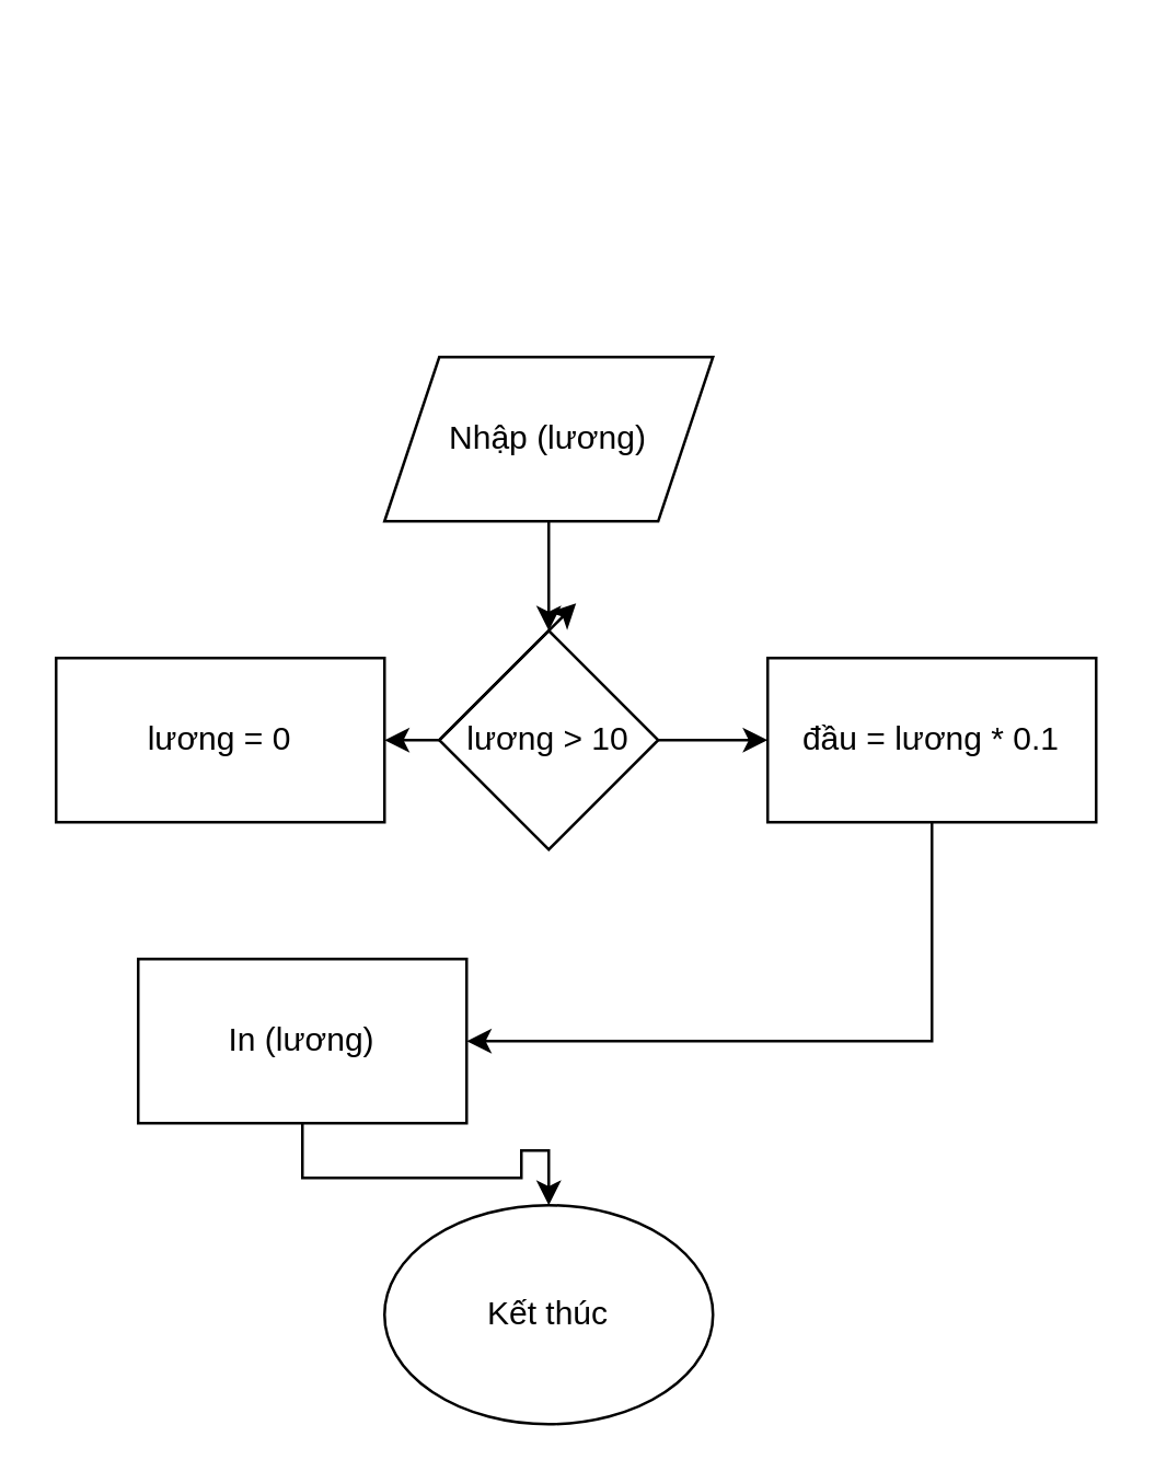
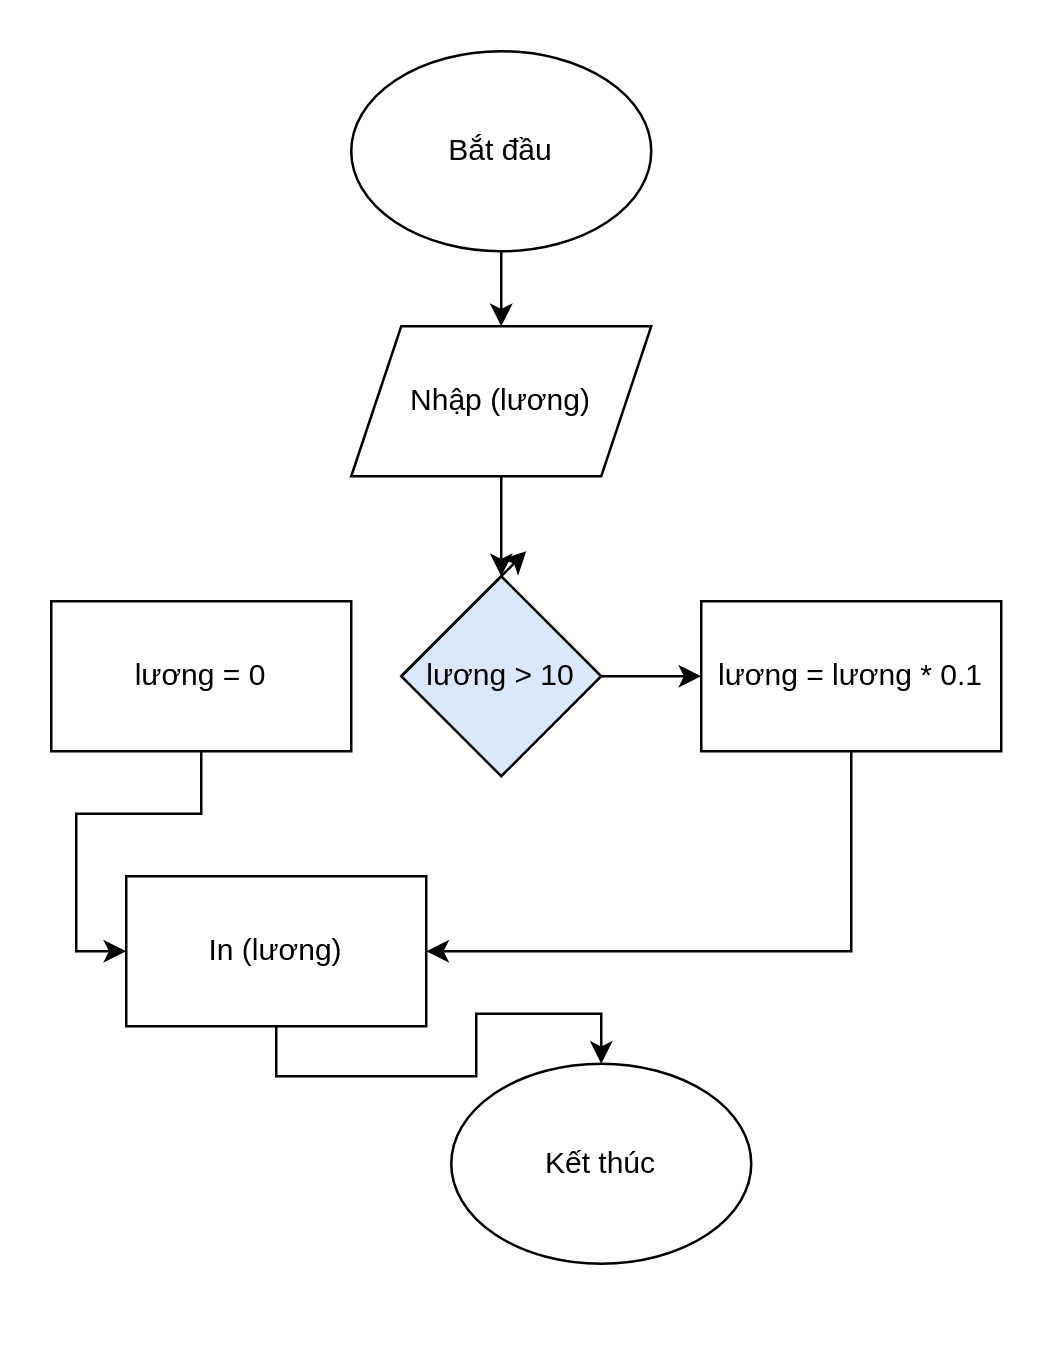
+ <mxCell id="3" value="Bắt đầu" style="ellipse;whiteSpace=wrap;html=1;" vertex="1" parent="1"><mxGeometry x="140" y="20" width="120" height="80" as="geometry" /></mxCell>
+ <mxCell id="2" style="edgeStyle=orthogonalEdgeStyle;rounded=0;orthogonalLoop=1;jettySize=auto;html=1;exitX=0.5;exitY=1;exitDx=0;exitDy=0;entryX=0.5;entryY=0;entryDx=0;entryDy=0;" edge="1" parent="1" source="3" target="5"><mxGeometry relative="1" as="geometry" /></mxCell>
- <mxCell id="7" style="edgeStyle=orthogonalEdgeStyle;rounded=0;orthogonalLoop=1;jettySize=auto;html=1;exitX=0;exitY=0.5;exitDx=0;exitDy=0;entryX=1;entryY=0.5;entryDx=0;entryDy=0;" edge="1" parent="1" source="8" target="12"><mxGeometry relative="1" as="geometry" /></mxCell>
- <mxCell id="8" value="lương &amp;gt; 10" style="rhombus;whiteSpace=wrap;html=1;" vertex="1" parent="1"><mxGeometry x="160" y="230" width="80" height="80" as="geometry" /></mxCell>
+ <mxCell id="8" value="lương &amp;gt; 10" style="rhombus;whiteSpace=wrap;html=1;fillColor=#dae8fc;" vertex="1" parent="1"><mxGeometry x="160" y="230" width="80" height="80" as="geometry" /></mxCell>
- <mxCell id="10" value="đầu = lương * 0.1" style="rounded=0;whiteSpace=wrap;html=1;" vertex="1" parent="1"><mxGeometry x="280" y="240" width="120" height="60" as="geometry" /></mxCell>
+ <mxCell id="10" value="lương = lương * 0.1" style="rounded=0;whiteSpace=wrap;html=1;" vertex="1" parent="1"><mxGeometry x="280" y="240" width="120" height="60" as="geometry" /></mxCell>
+ <mxCell id="11" style="edgeStyle=orthogonalEdgeStyle;rounded=0;orthogonalLoop=1;jettySize=auto;html=1;exitX=0.5;exitY=1;exitDx=0;exitDy=0;entryX=0;entryY=0.5;entryDx=0;entryDy=0;" edge="1" parent="1" source="12" target="14"><mxGeometry relative="1" as="geometry" /></mxCell>
- <mxCell id="15" value="Kết thúc" style="ellipse;whiteSpace=wrap;html=1;" vertex="1" parent="1"><mxGeometry x="140" y="440" width="120" height="80" as="geometry" /></mxCell>
+ <mxCell id="15" value="Kết thúc" style="ellipse;whiteSpace=wrap;html=1;" vertex="1" parent="1"><mxGeometry x="180" y="425" width="120" height="80" as="geometry" /></mxCell>
